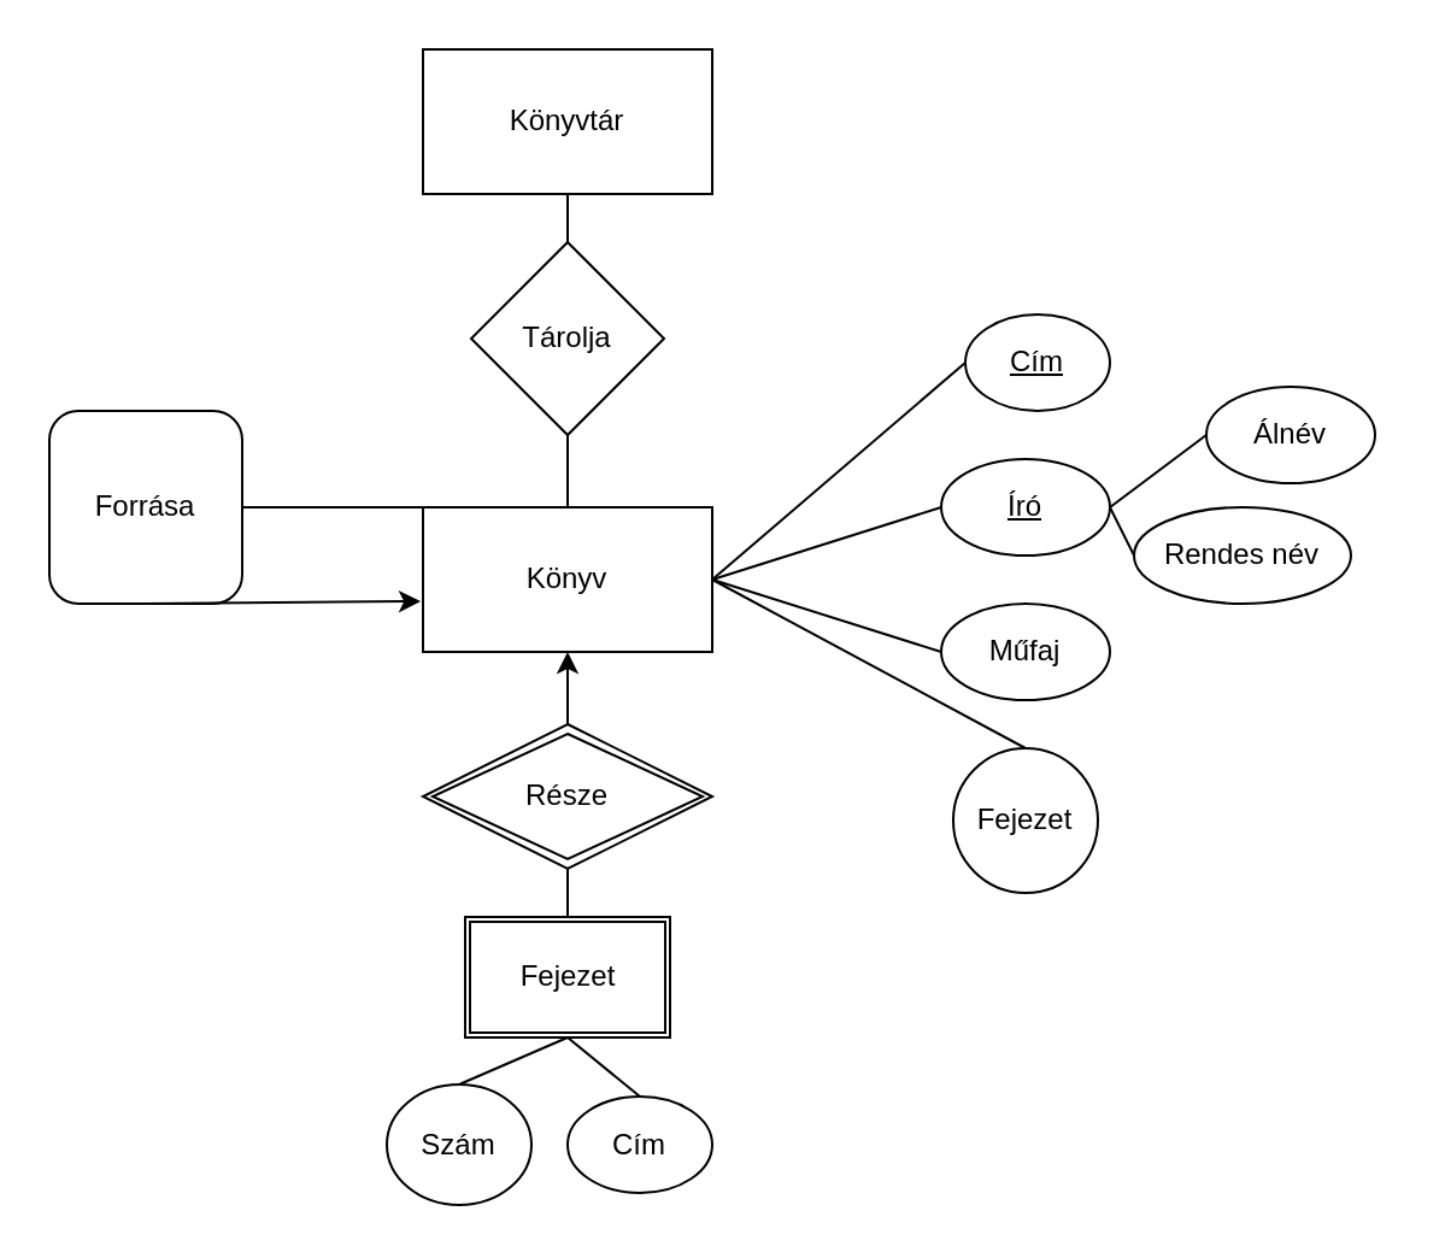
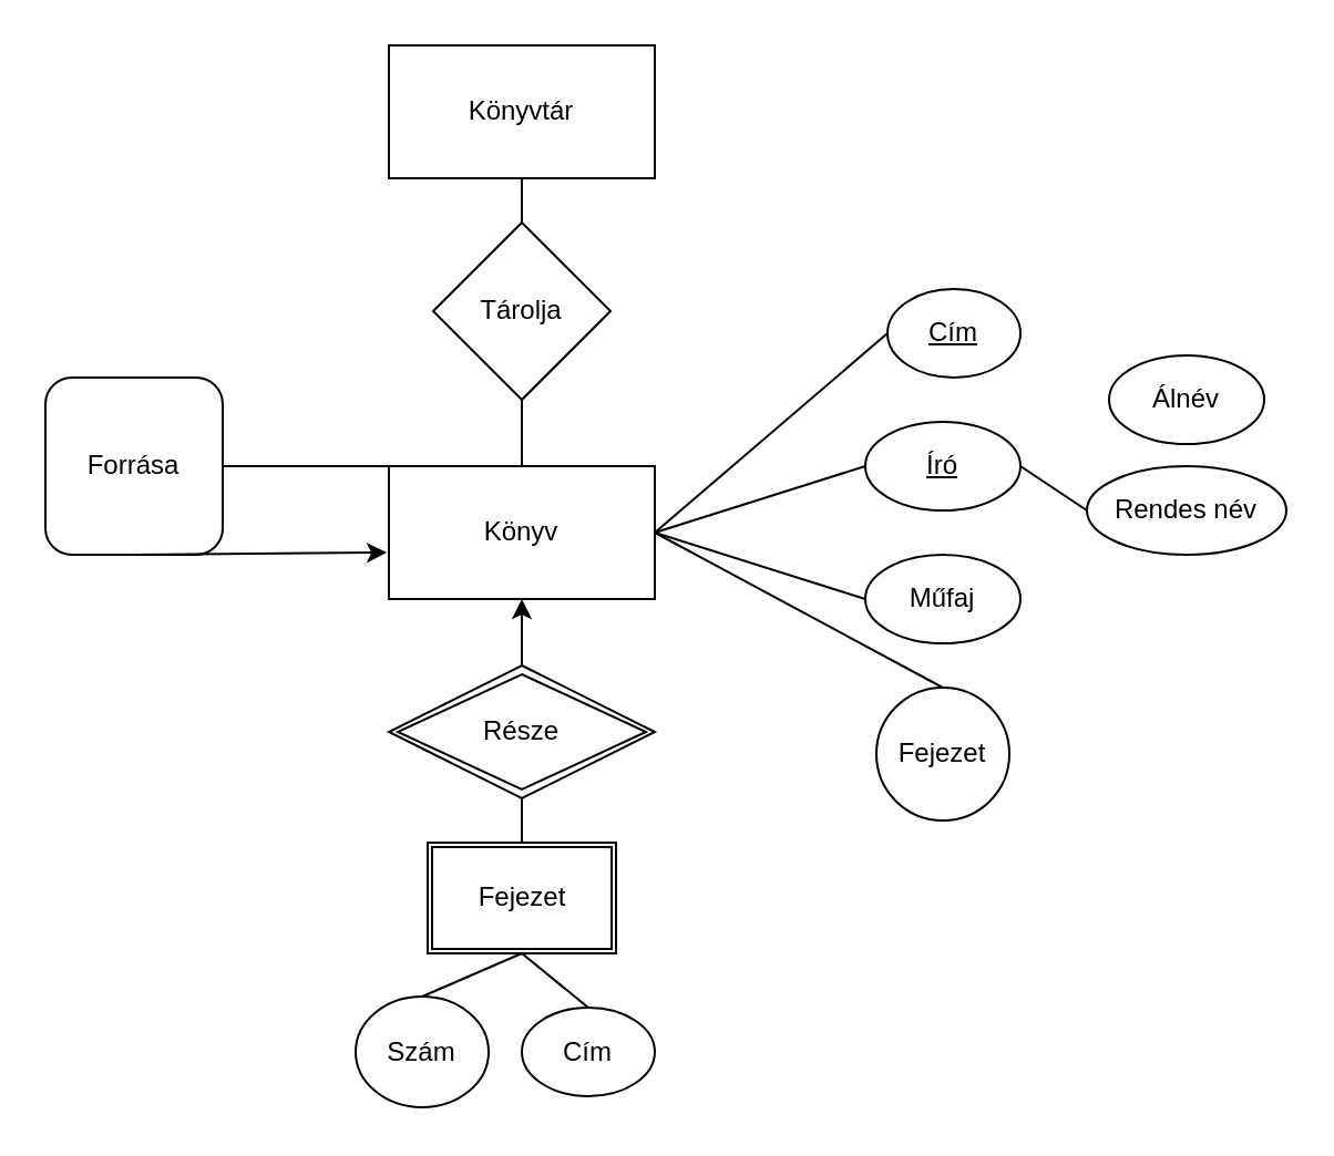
- <mxCell id="21" value="" style="endArrow=none;html=1;rounded=0;entryX=0;entryY=0.5;entryDx=0;entryDy=0;exitX=1;exitY=0.5;exitDx=0;exitDy=0;" edge="1" parent="1" source="3" target="18"><mxGeometry width="50" height="50" relative="1" as="geometry"><mxPoint x="360" y="230" as="sourcePoint" /><mxPoint x="410" y="180" as="targetPoint" /></mxGeometry></mxCell>
- <mxCell id="19" value="Rendes név" style="ellipse;whiteSpace=wrap;html=1;" vertex="1" parent="1"><mxGeometry x="470" y="210" width="90" height="40" as="geometry" /></mxCell>
+ <mxCell id="19" value="Rendes név" style="ellipse;whiteSpace=wrap;html=1;" vertex="1" parent="1"><mxGeometry x="490" y="210" width="90" height="40" as="geometry" /></mxCell>
